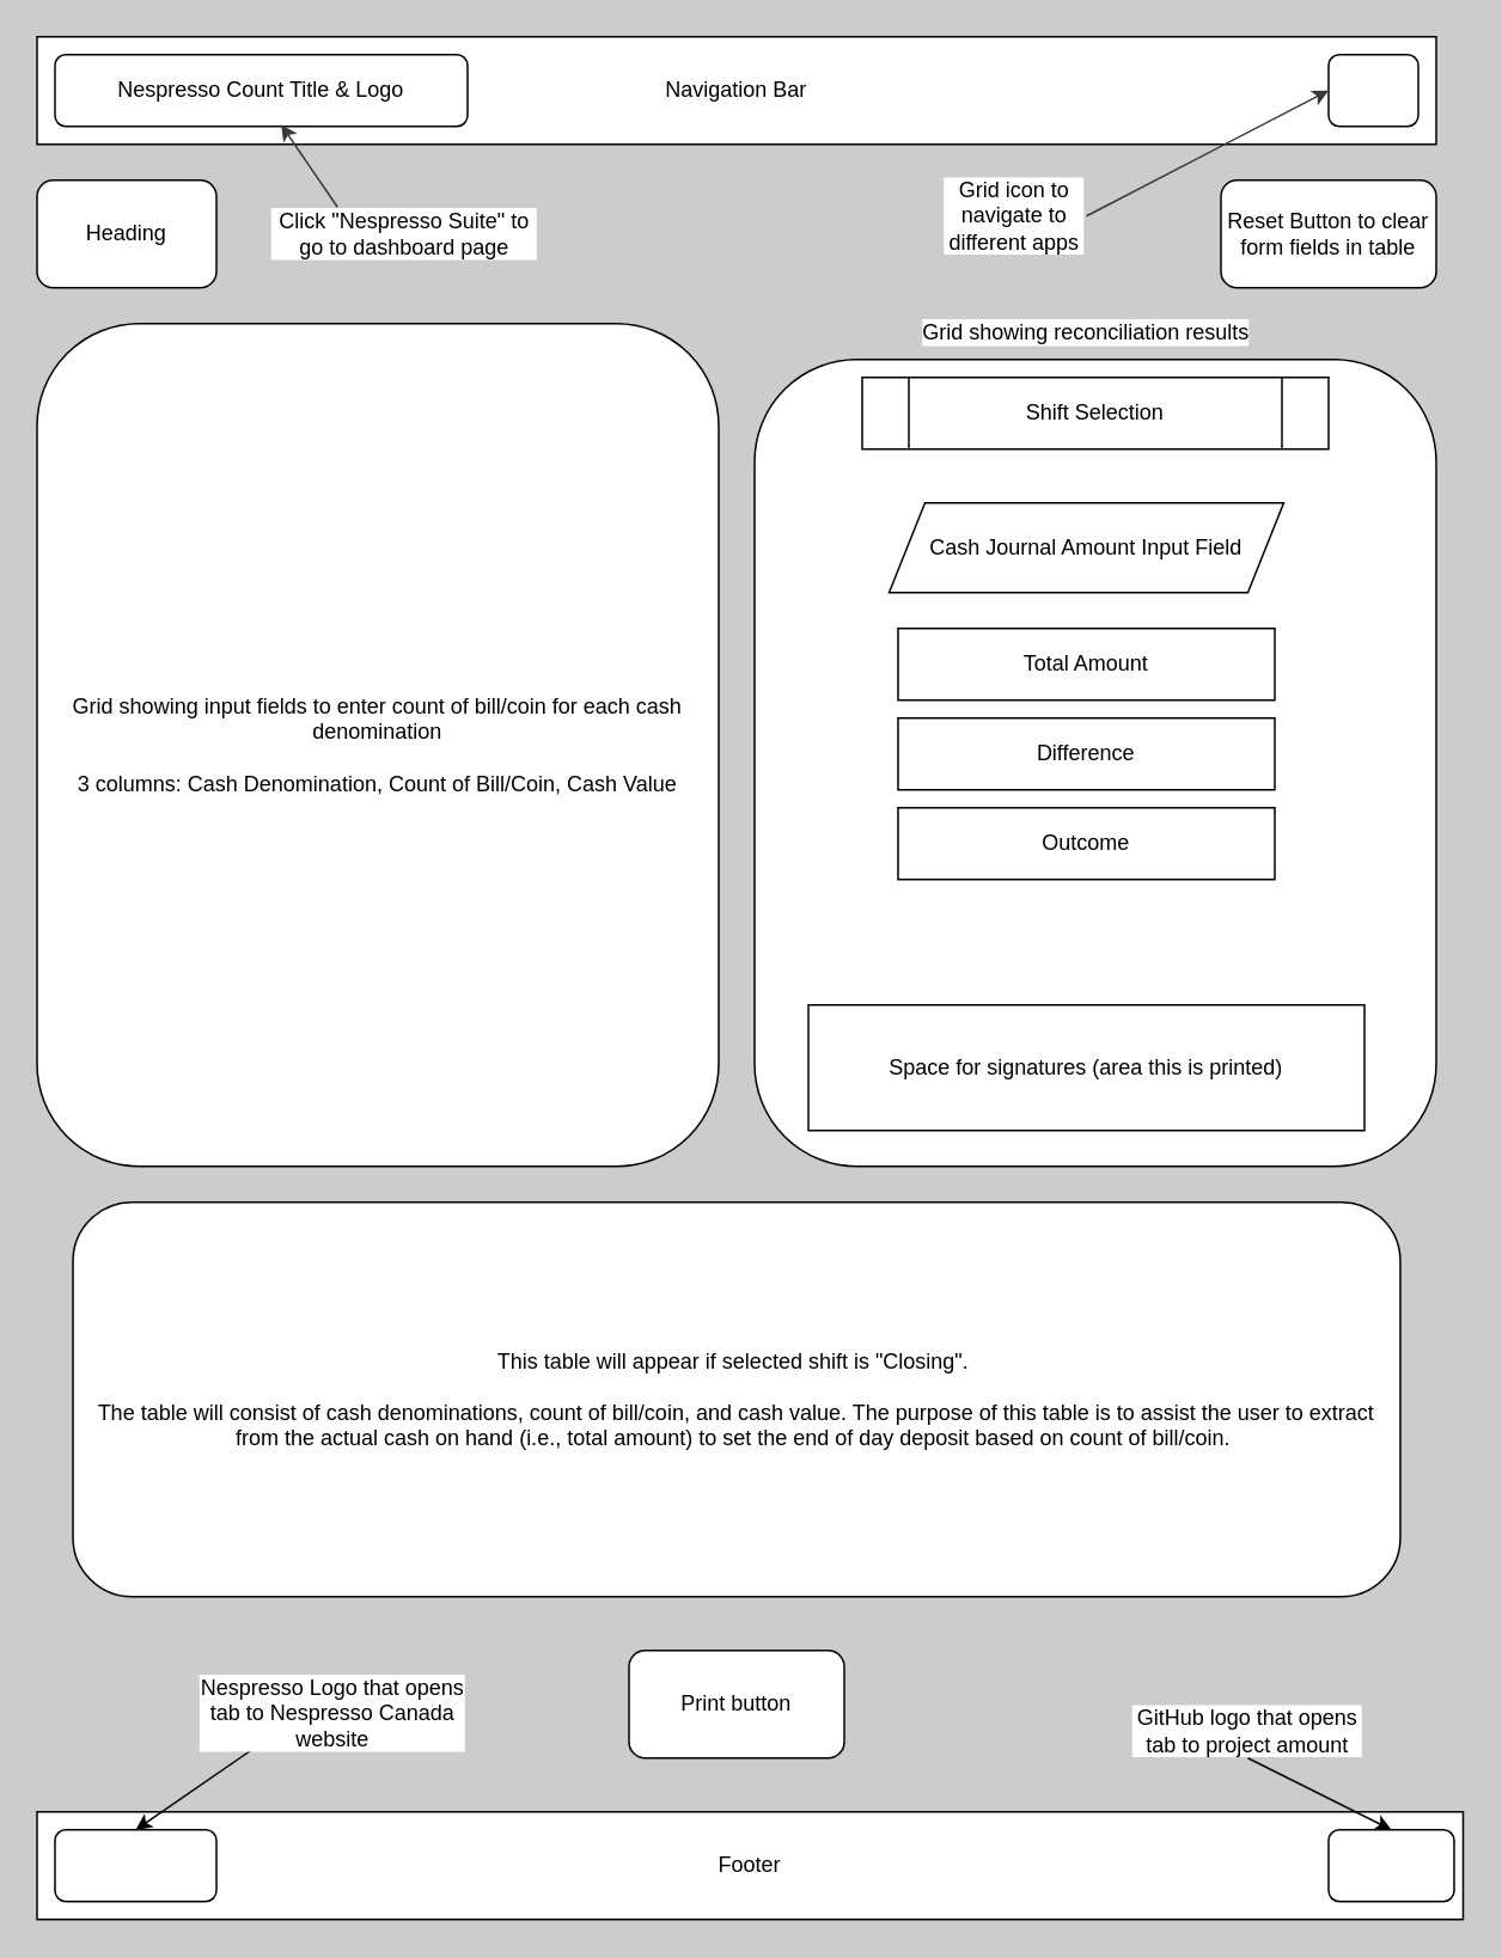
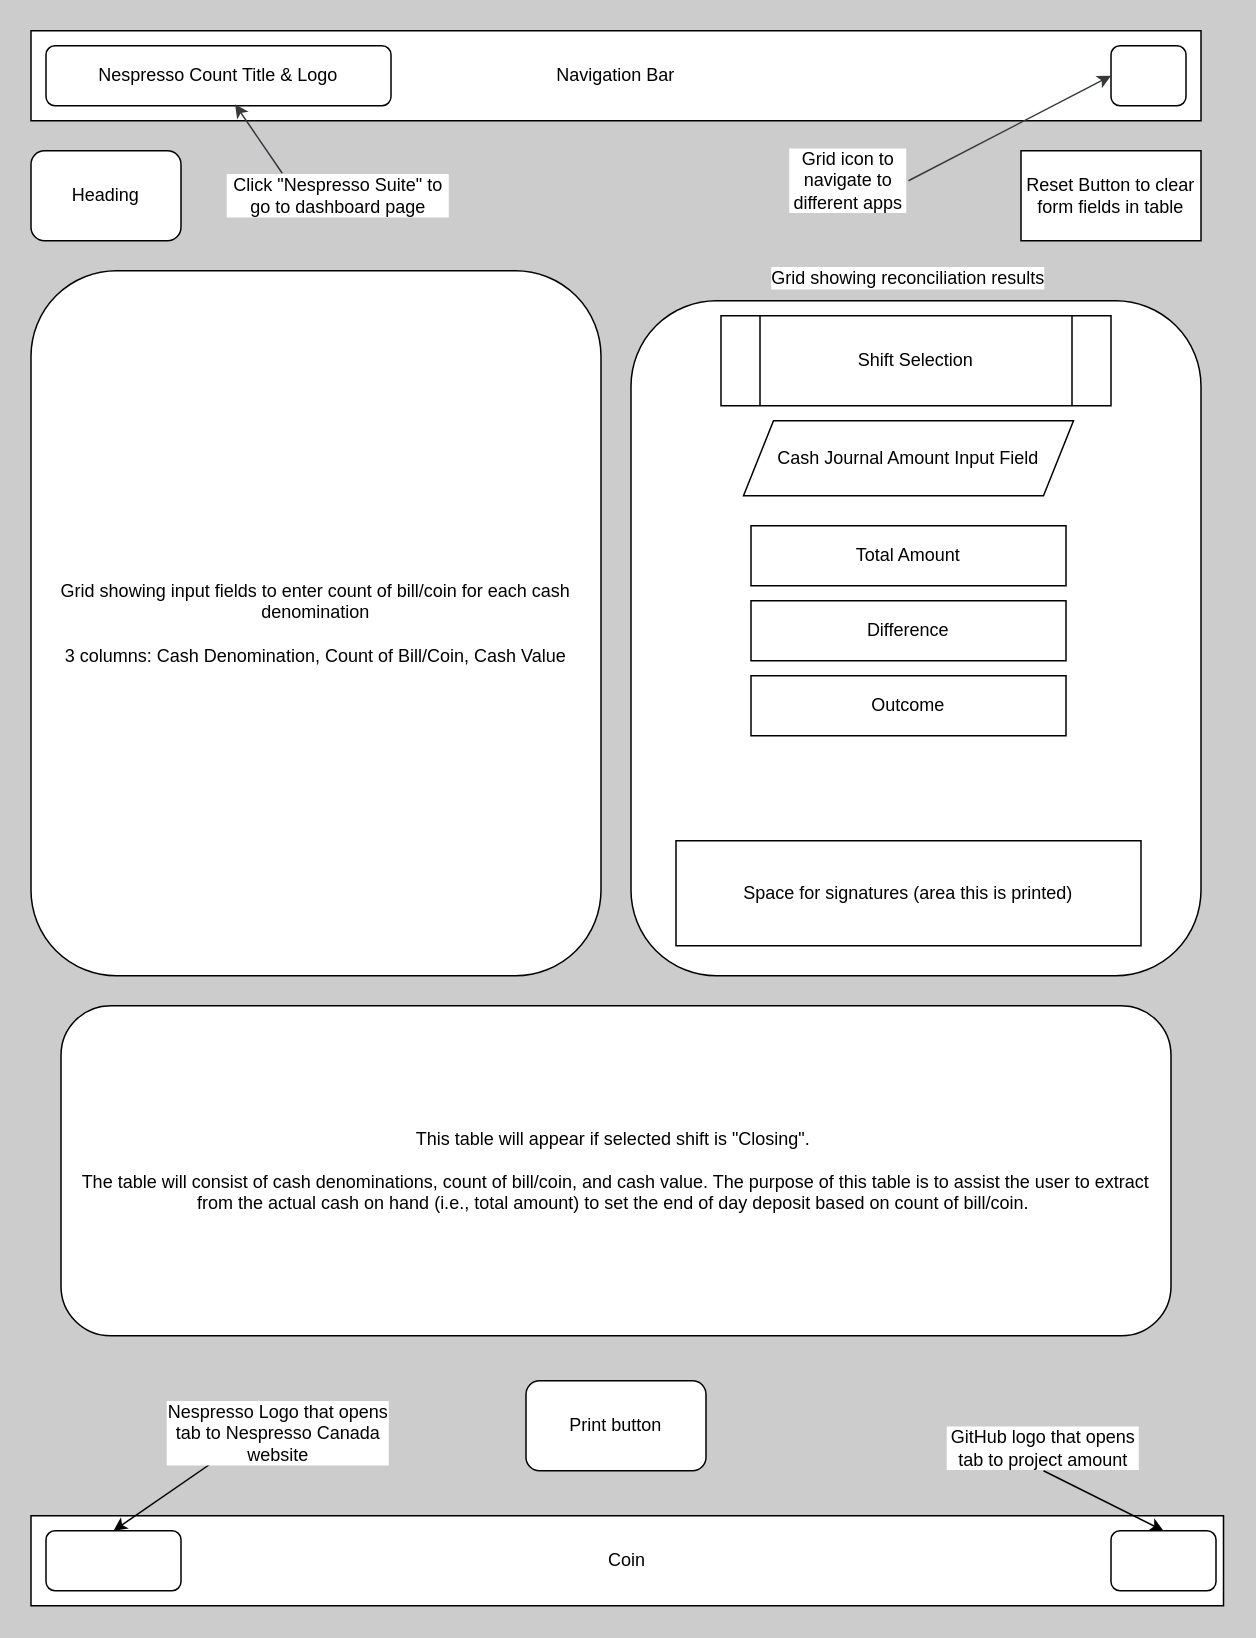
- <mxCell id="27" value="Reset Button to clear form fields in table" style="rounded=1;whiteSpace=wrap;html=1;" parent="1" vertex="1"><mxGeometry x="680" y="100" width="120" height="60" as="geometry" /></mxCell>
+ <mxCell id="27" value="Reset Button to clear form fields in table" style="whiteSpace=wrap;html=1;rounded=0;" parent="1" vertex="1"><mxGeometry x="680" y="100" width="120" height="60" as="geometry" /></mxCell>
- <mxCell id="23" value="Shift Selection" style="shape=process;whiteSpace=wrap;html=1;backgroundOutline=1;" parent="1" vertex="1"><mxGeometry x="480" y="210" width="260" height="40" as="geometry" /></mxCell>
+ <mxCell id="23" value="Shift Selection" style="shape=process;whiteSpace=wrap;html=1;backgroundOutline=1;" parent="1" vertex="1"><mxGeometry x="480" y="210" width="260" height="60" as="geometry" /></mxCell>
- <mxCell id="3" value="Footer" style="rounded=0;whiteSpace=wrap;html=1;" parent="1" vertex="1"><mxGeometry x="20" y="1010" width="795" height="60" as="geometry" /></mxCell>
+ <mxCell id="3" value="Coin" style="rounded=0;whiteSpace=wrap;html=1;" parent="1" vertex="1"><mxGeometry x="20" y="1010" width="795" height="60" as="geometry" /></mxCell>
